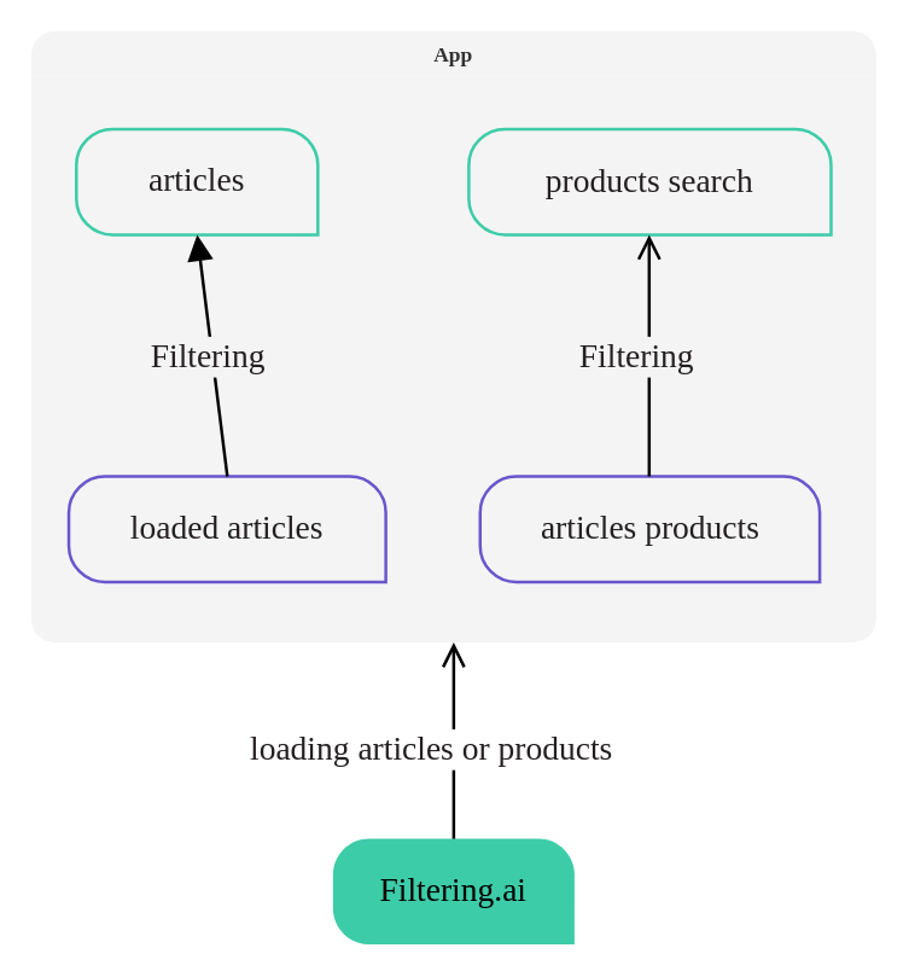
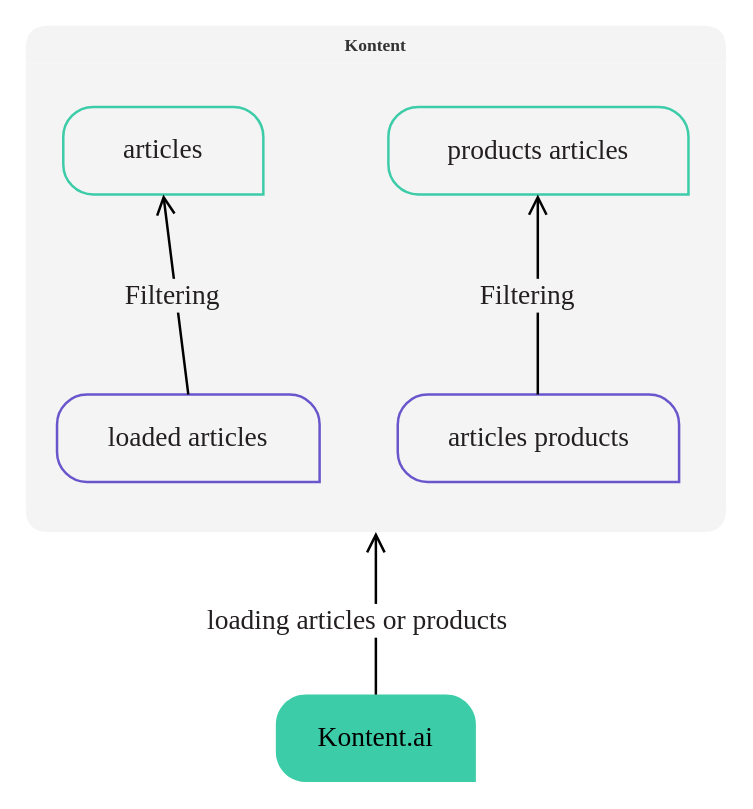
- <mxCell id="3" value="App" style="swimlane;childLayout=stackLayout;horizontal=1;startSize=30;horizontalStack=0;rounded=1;fontSize=14;fontStyle=1;strokeWidth=2;resizeParent=0;resizeLast=1;shadow=0;dashed=0;align=center;glass=0;sketch=0;fontFamily=Work Sans;fontSource=https%3A%2F%2Ffonts.googleapis.com%2Fcss%3Ffamily%3DWork%2BSans;swimlaneLine=0;expand=1;collapsible=0;swimlaneBody=1;swimlaneHead=1;arcSize=20;fillStyle=auto;fillColor=#f4f4f4;fontColor=#333333;strokeColor=none;overflow=hidden;container=1;swimlaneFillColor=#F4F4F4;spacingLeft=20;spacingRight=20;dropTarget=0;" parent="1" vertex="1"><mxGeometry x="20" y="20" width="560" height="405" as="geometry" /></mxCell>
+ <mxCell id="3" value="Kontent" style="swimlane;childLayout=stackLayout;horizontal=1;startSize=30;horizontalStack=0;rounded=1;fontSize=14;fontStyle=1;strokeWidth=2;resizeParent=0;resizeLast=1;shadow=0;dashed=0;align=center;glass=0;sketch=0;fontFamily=Work Sans;fontSource=https%3A%2F%2Ffonts.googleapis.com%2Fcss%3Ffamily%3DWork%2BSans;swimlaneLine=0;expand=1;collapsible=0;swimlaneBody=1;swimlaneHead=1;arcSize=20;fillStyle=auto;fillColor=#f4f4f4;fontColor=#333333;strokeColor=none;overflow=hidden;container=1;swimlaneFillColor=#F4F4F4;spacingLeft=20;spacingRight=20;dropTarget=0;" parent="1" vertex="1"><mxGeometry x="20" y="20" width="560" height="405" as="geometry" /></mxCell>
- <mxCell id="5" value="products search" style="verticalLabelPosition=middle;verticalAlign=middle;html=1;shape=mxgraph.basic.three_corner_round_rect;dx=12;whiteSpace=wrap;rounded=1;glass=0;flipV=0;strokeWidth=2;perimeterSpacing=0;strokeColor=#3DCCA8;fillColor=none;flipH=1;labelPosition=center;align=center;fontColor=#231F20;fontSize=22;fontFamily=Work Sans;fontSource=https%3A%2F%2Ffonts.googleapis.com%2Fcss%3Ffamily%3DWork%2BSans;spacing=20;overflow=hidden;" parent="1" vertex="1"><mxGeometry x="310" y="85" width="240" height="70" as="geometry" /></mxCell>
+ <mxCell id="5" value="products articles" style="verticalLabelPosition=middle;verticalAlign=middle;html=1;shape=mxgraph.basic.three_corner_round_rect;dx=12;whiteSpace=wrap;rounded=1;glass=0;flipV=0;strokeWidth=2;perimeterSpacing=0;strokeColor=#3DCCA8;fillColor=none;flipH=1;labelPosition=center;align=center;fontColor=#231F20;fontSize=22;fontFamily=Work Sans;fontSource=https%3A%2F%2Ffonts.googleapis.com%2Fcss%3Ffamily%3DWork%2BSans;spacing=20;overflow=hidden;" parent="1" vertex="1"><mxGeometry x="310" y="85" width="240" height="70" as="geometry" /></mxCell>
- <mxCell id="8" value="" style="endArrow=block;endFill=1;endSize=12;html=1;rounded=1;fontFamily=Work Sans;fontSource=https%3A%2F%2Ffonts.googleapis.com%2Fcss%3Ffamily%3DWork%2BSans;fontSize=22;fontColor=#231F20;strokeWidth=2;arcSize=40;exitX=0.5;exitY=0;exitDx=0;exitDy=0;exitPerimeter=0;entryX=0.5;entryY=1;entryDx=0;entryDy=0;entryPerimeter=0;" parent="1" source="6" target="4" edge="1"><mxGeometry width="160" relative="1" as="geometry"><mxPoint x="350" y="225" as="sourcePoint" /><mxPoint x="190" y="225" as="targetPoint" /></mxGeometry></mxCell>
+ <mxCell id="8" value="" style="endArrow=open;endFill=1;endSize=12;html=1;rounded=1;fontFamily=Work Sans;fontSource=https%3A%2F%2Ffonts.googleapis.com%2Fcss%3Ffamily%3DWork%2BSans;fontSize=22;fontColor=#231F20;strokeWidth=2;arcSize=40;exitX=0.5;exitY=0;exitDx=0;exitDy=0;exitPerimeter=0;entryX=0.5;entryY=1;entryDx=0;entryDy=0;entryPerimeter=0;" parent="1" source="6" target="4" edge="1"><mxGeometry width="160" relative="1" as="geometry"><mxPoint x="350" y="225" as="sourcePoint" /><mxPoint x="190" y="225" as="targetPoint" /></mxGeometry></mxCell>
- <mxCell id="2" value="&lt;font style=&quot;font-size: 22px;&quot;&gt;Filtering.ai&lt;/font&gt;" style="verticalLabelPosition=middle;verticalAlign=middle;html=1;shape=mxgraph.basic.three_corner_round_rect;dx=12;whiteSpace=wrap;rounded=1;glass=0;flipV=0;strokeWidth=2;perimeterSpacing=0;strokeColor=none;fillColor=#3dcca8;flipH=1;labelPosition=center;align=center;fontFamily=Work Sans;fontSource=https%3A%2F%2Ffonts.googleapis.com%2Fcss%3Ffamily%3DWork%2BSans;spacing=20;overflow=hidden;" parent="1" vertex="1"><mxGeometry x="220" y="555" width="160" height="70" as="geometry" /></mxCell>
+ <mxCell id="2" value="&lt;font style=&quot;font-size: 22px;&quot;&gt;Kontent.ai&lt;/font&gt;" style="verticalLabelPosition=middle;verticalAlign=middle;html=1;shape=mxgraph.basic.three_corner_round_rect;dx=12;whiteSpace=wrap;rounded=1;glass=0;flipV=0;strokeWidth=2;perimeterSpacing=0;strokeColor=none;fillColor=#3dcca8;flipH=1;labelPosition=center;align=center;fontFamily=Work Sans;fontSource=https%3A%2F%2Ffonts.googleapis.com%2Fcss%3Ffamily%3DWork%2BSans;spacing=20;overflow=hidden;" parent="1" vertex="1"><mxGeometry x="220" y="555" width="160" height="70" as="geometry" /></mxCell>
